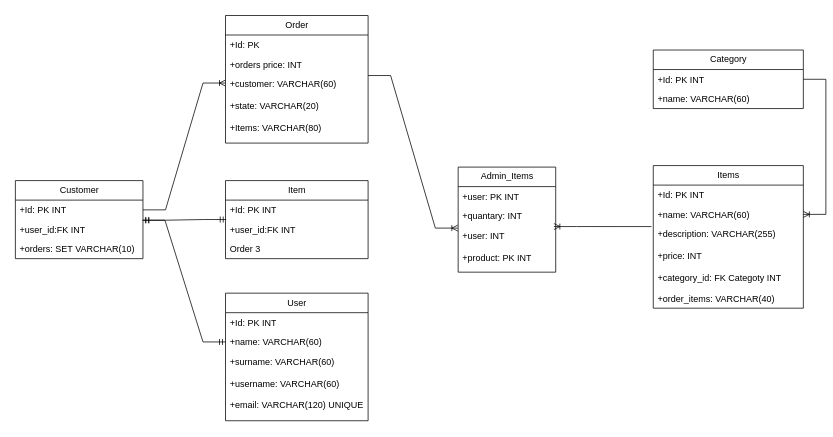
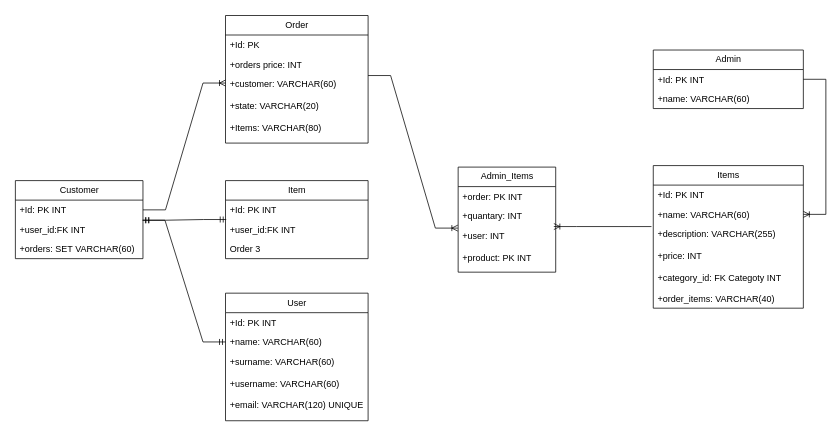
- <mxCell id="26" value="Category" style="swimlane;fontStyle=0;childLayout=stackLayout;horizontal=1;startSize=26;fillColor=none;horizontalStack=0;resizeParent=1;resizeParentMax=0;resizeLast=0;collapsible=1;marginBottom=0;html=1;" vertex="1" parent="1"><mxGeometry x="870" y="66" width="200" height="78" as="geometry" /></mxCell>
+ <mxCell id="26" value="Admin" style="swimlane;fontStyle=0;childLayout=stackLayout;horizontal=1;startSize=26;fillColor=none;horizontalStack=0;resizeParent=1;resizeParentMax=0;resizeLast=0;collapsible=1;marginBottom=0;html=1;" vertex="1" parent="1"><mxGeometry x="870" y="66" width="200" height="78" as="geometry" /></mxCell>
- <mxCell id="23" value="+user: PK INT" style="text;strokeColor=none;fillColor=none;align=left;verticalAlign=top;spacingLeft=4;spacingRight=4;overflow=hidden;rotatable=0;points=[[0,0.5],[1,0.5]];portConstraint=eastwest;whiteSpace=wrap;html=1;" vertex="1" parent="22"><mxGeometry y="26" width="130" height="26" as="geometry" /></mxCell>
+ <mxCell id="23" value="+order: PK INT" style="text;strokeColor=none;fillColor=none;align=left;verticalAlign=top;spacingLeft=4;spacingRight=4;overflow=hidden;rotatable=0;points=[[0,0.5],[1,0.5]];portConstraint=eastwest;whiteSpace=wrap;html=1;" vertex="1" parent="22"><mxGeometry y="26" width="130" height="26" as="geometry" /></mxCell>
- <mxCell id="5" value="+orders: SET VARCHAR(10)" style="text;strokeColor=none;fillColor=none;align=left;verticalAlign=top;spacingLeft=4;spacingRight=4;overflow=hidden;rotatable=0;points=[[0,0.5],[1,0.5]];portConstraint=eastwest;whiteSpace=wrap;html=1;" vertex="1" parent="2"><mxGeometry y="78" width="170" height="26" as="geometry" /></mxCell>
+ <mxCell id="5" value="+orders: SET VARCHAR(60)" style="text;strokeColor=none;fillColor=none;align=left;verticalAlign=top;spacingLeft=4;spacingRight=4;overflow=hidden;rotatable=0;points=[[0,0.5],[1,0.5]];portConstraint=eastwest;whiteSpace=wrap;html=1;" vertex="1" parent="2"><mxGeometry y="78" width="170" height="26" as="geometry" /></mxCell>
